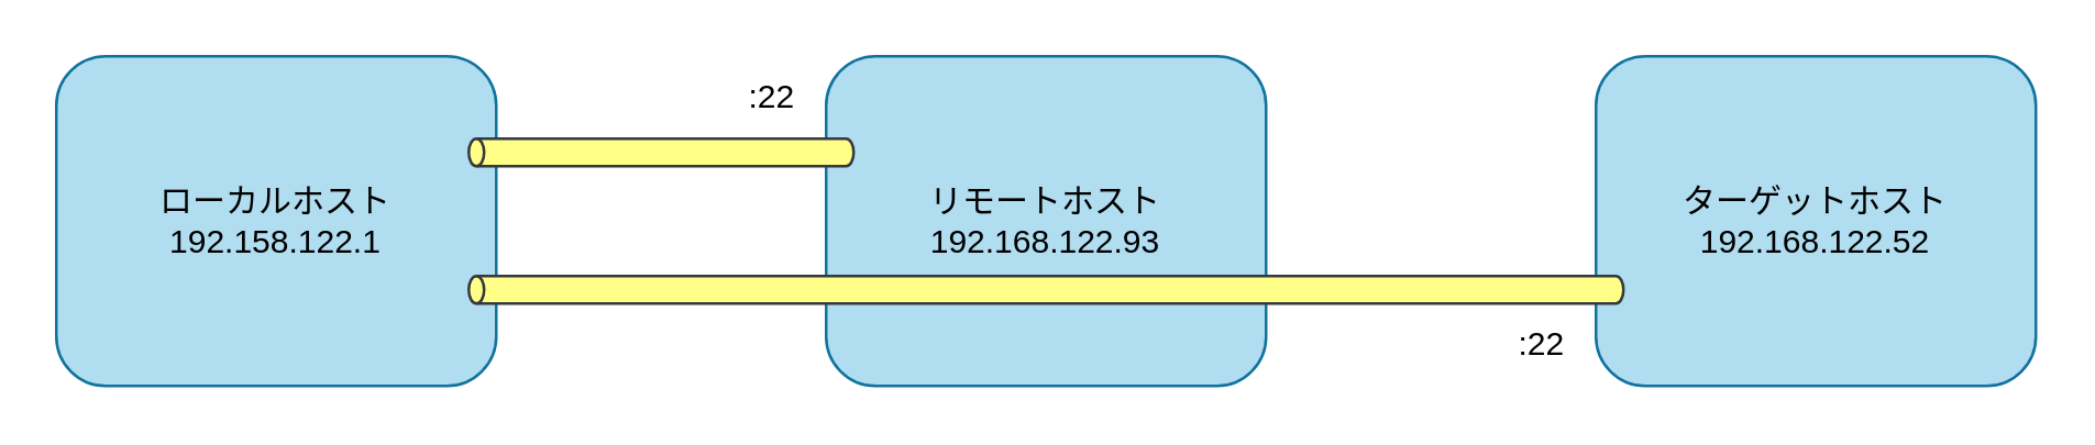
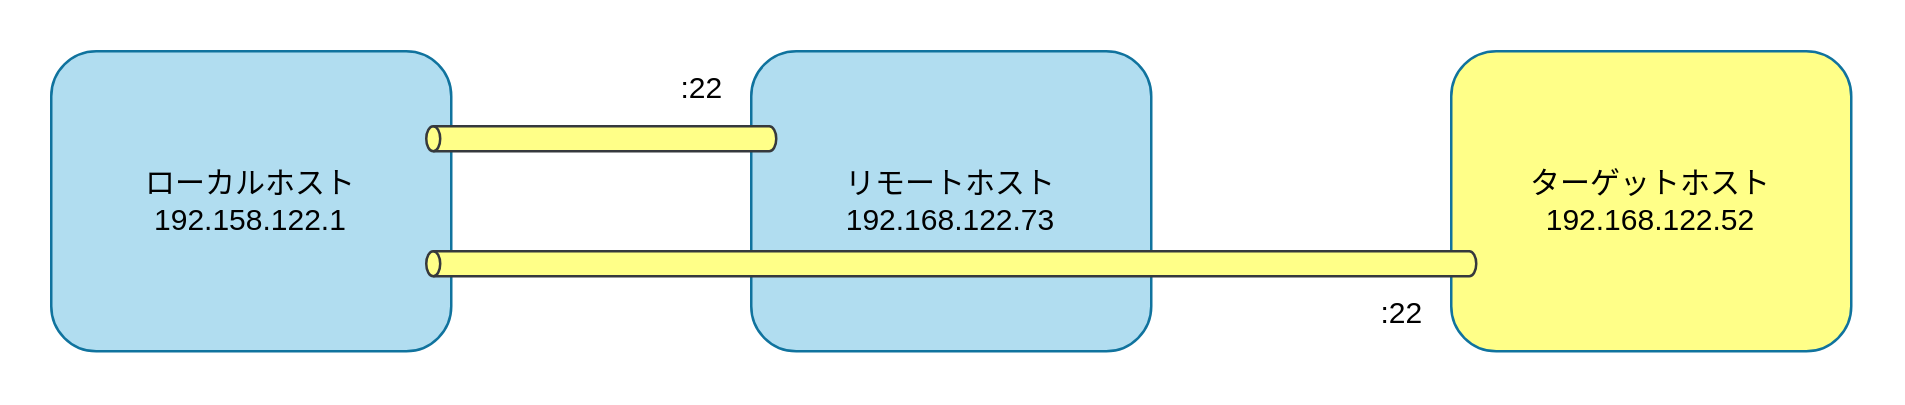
- <mxCell id="3" value="&lt;div&gt;リモートホスト&lt;/div&gt;&lt;div&gt;192.168.122.93&lt;/div&gt;" style="rounded=1;whiteSpace=wrap;html=1;fillColor=#b1ddf0;strokeColor=#10739e;" vertex="1" parent="1"><mxGeometry x="300" y="20" width="160" height="120" as="geometry" /></mxCell>
+ <mxCell id="3" value="&lt;div&gt;リモートホスト&lt;/div&gt;&lt;div&gt;192.168.122.73&lt;/div&gt;" style="rounded=1;whiteSpace=wrap;html=1;fillColor=#b1ddf0;strokeColor=#10739e;" vertex="1" parent="1"><mxGeometry x="300" y="20" width="160" height="120" as="geometry" /></mxCell>
- <mxCell id="4" value="&lt;div&gt;ターゲットホスト&lt;/div&gt;&lt;div&gt;192.168.122.52&lt;/div&gt;" style="rounded=1;whiteSpace=wrap;html=1;fillColor=#b1ddf0;strokeColor=#10739e;" vertex="1" parent="1"><mxGeometry x="580" y="20" width="160" height="120" as="geometry" /></mxCell>
+ <mxCell id="4" value="&lt;div&gt;ターゲットホスト&lt;/div&gt;&lt;div&gt;192.168.122.52&lt;/div&gt;" style="rounded=1;whiteSpace=wrap;html=1;fillColor=#ffff88;strokeColor=#10739e;" vertex="1" parent="1"><mxGeometry x="580" y="20" width="160" height="120" as="geometry" /></mxCell>
